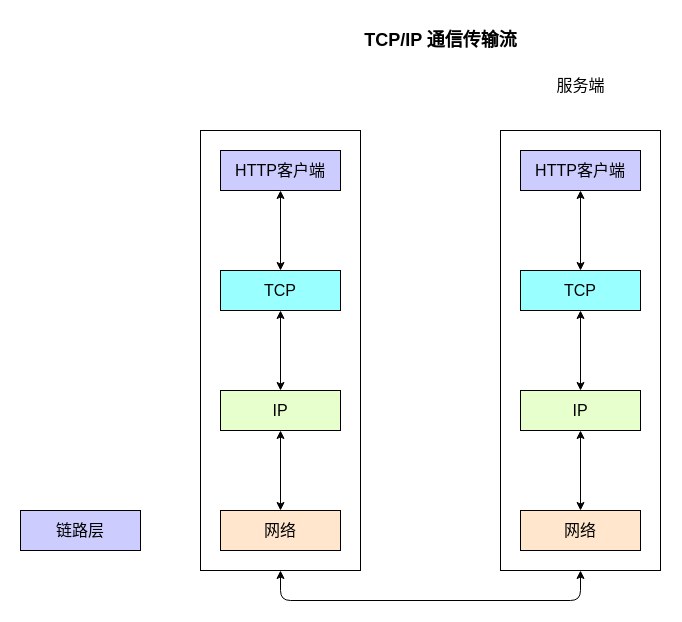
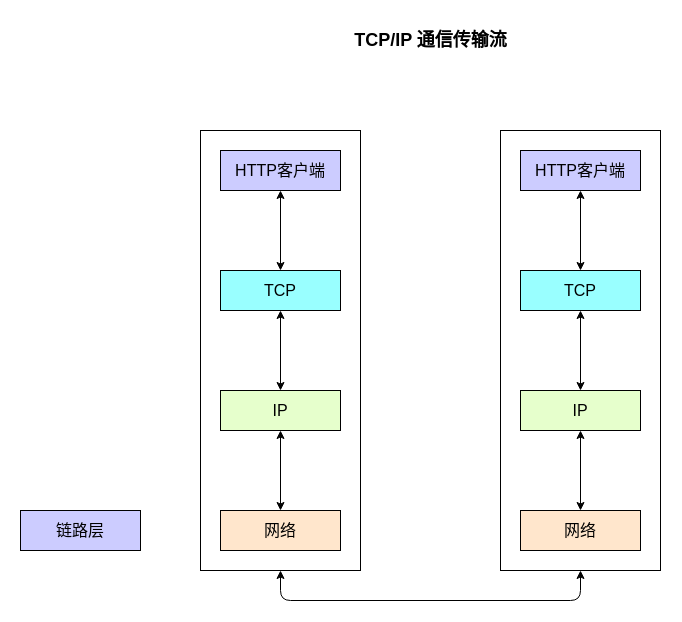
- <mxCell id="5" value="&lt;font&gt;TCP/IP 通信传输流&lt;/font&gt;" style="text;html=1;align=center;verticalAlign=middle;resizable=0;points=[];autosize=1;strokeColor=none;fillColor=none;fontSize=18;fontStyle=1" parent="1" vertex="1"><mxGeometry x="350" y="20" width="180" height="40" as="geometry" /></mxCell>
+ <mxCell id="5" value="&lt;font&gt;TCP/IP 通信传输流&lt;/font&gt;" style="text;html=1;align=center;verticalAlign=middle;resizable=0;points=[];autosize=1;strokeColor=none;fillColor=none;fontSize=18;fontStyle=1" parent="1" vertex="1"><mxGeometry x="340" y="20" width="180" height="40" as="geometry" /></mxCell>
- <mxCell id="6" value="&lt;span style=&quot;font-size: 16px;&quot;&gt;服务端&lt;/span&gt;" style="text;html=1;align=center;verticalAlign=middle;resizable=0;points=[];autosize=1;strokeColor=none;fillColor=none;" parent="1" vertex="1"><mxGeometry x="545" y="70" width="70" height="30" as="geometry" /></mxCell>
